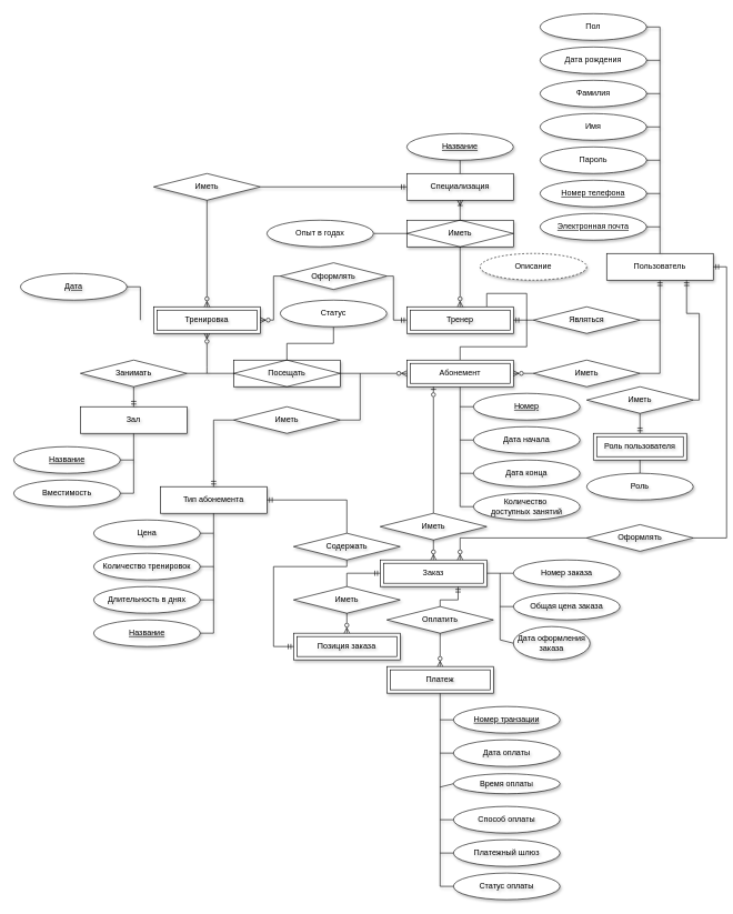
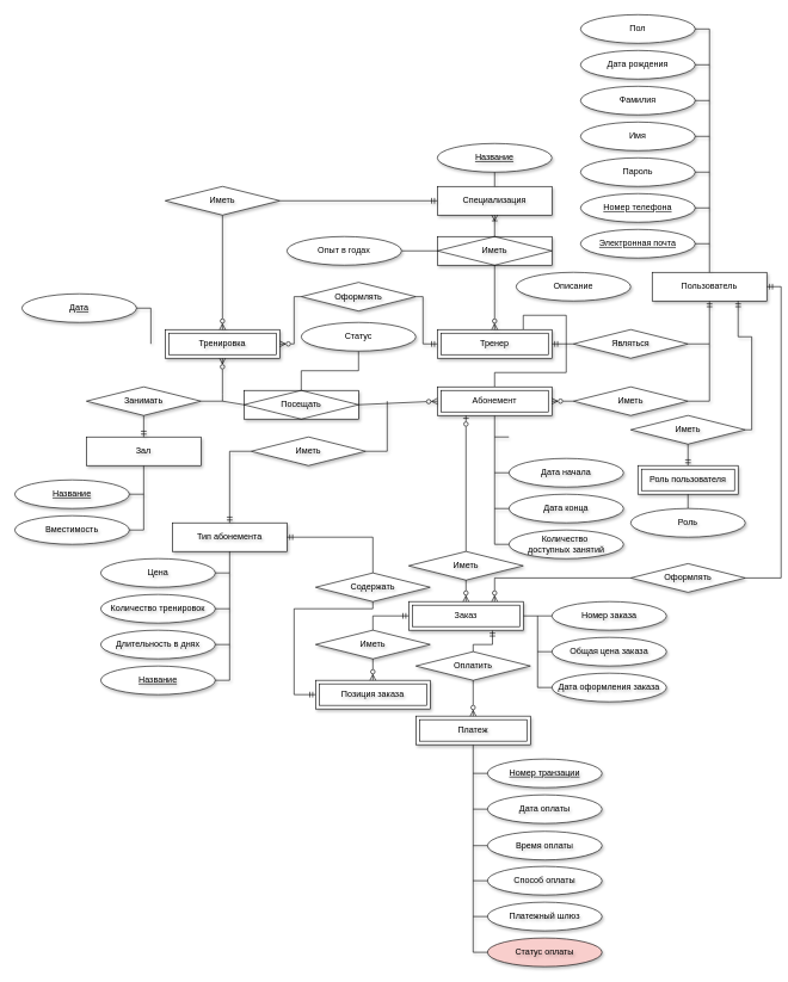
- <mxCell id="119" value="Описание" style="ellipse;whiteSpace=wrap;html=1;textShadow=0;shadow=1;dashed=1;" parent="1" vertex="1"><mxGeometry x="720" y="380" width="160" height="40" as="geometry" /></mxCell>
+ <mxCell id="119" value="Описание" style="ellipse;whiteSpace=wrap;html=1;textShadow=0;shadow=1;" parent="1" vertex="1"><mxGeometry x="720" y="380" width="160" height="40" as="geometry" /></mxCell>
- <mxCell id="70" value="Посещать" style="shape=associativeEntity;whiteSpace=wrap;html=1;align=center;shadow=1;textShadow=1;" parent="1" vertex="1"><mxGeometry x="350" y="540" width="160" height="40" as="geometry" /></mxCell>
+ <mxCell id="70" value="Посещать" style="shape=associativeEntity;whiteSpace=wrap;html=1;align=center;shadow=1;textShadow=1;" parent="1" vertex="1"><mxGeometry x="340" y="545" width="160" height="40" as="geometry" /></mxCell>
- <mxCell id="19" value="&lt;u&gt;Номер&lt;/u&gt;" style="ellipse;whiteSpace=wrap;html=1;container=0;textShadow=1;shadow=1;" parent="18" vertex="1"><mxGeometry x="100" y="50" width="160" height="40" as="geometry" /></mxCell>
- <mxCell id="33" value="Дата оформления заказа" style="ellipse;whiteSpace=wrap;html=1;align=center;shadow=1;textShadow=1;" parent="18" vertex="1"><mxGeometry x="160" y="400" width="115" height="50" as="geometry" /></mxCell>
+ <mxCell id="33" value="Дата оформления заказа" style="ellipse;whiteSpace=wrap;html=1;align=center;shadow=1;textShadow=1;" parent="18" vertex="1"><mxGeometry x="160" y="400" width="160" height="40" as="geometry" /></mxCell>
- <mxCell id="41" value="Время оплаты" style="ellipse;whiteSpace=wrap;html=1;align=center;shadow=1;textShadow=1;" parent="18" vertex="1"><mxGeometry x="70" y="621" width="160" height="30" as="geometry" /></mxCell>
+ <mxCell id="41" value="Время оплаты" style="ellipse;whiteSpace=wrap;html=1;align=center;shadow=1;textShadow=1;" parent="18" vertex="1"><mxGeometry x="70" y="621" width="160" height="40" as="geometry" /></mxCell>
- <mxCell id="43" value="Статус оплаты" style="ellipse;whiteSpace=wrap;html=1;align=center;shadow=1;textShadow=1;" parent="18" vertex="1"><mxGeometry x="70" y="770" width="160" height="40" as="geometry" /></mxCell>
+ <mxCell id="43" value="Статус оплаты" style="ellipse;whiteSpace=wrap;html=1;align=center;shadow=1;textShadow=1;fillColor=#f8cecc;" parent="18" vertex="1"><mxGeometry x="70" y="770" width="160" height="40" as="geometry" /></mxCell>
